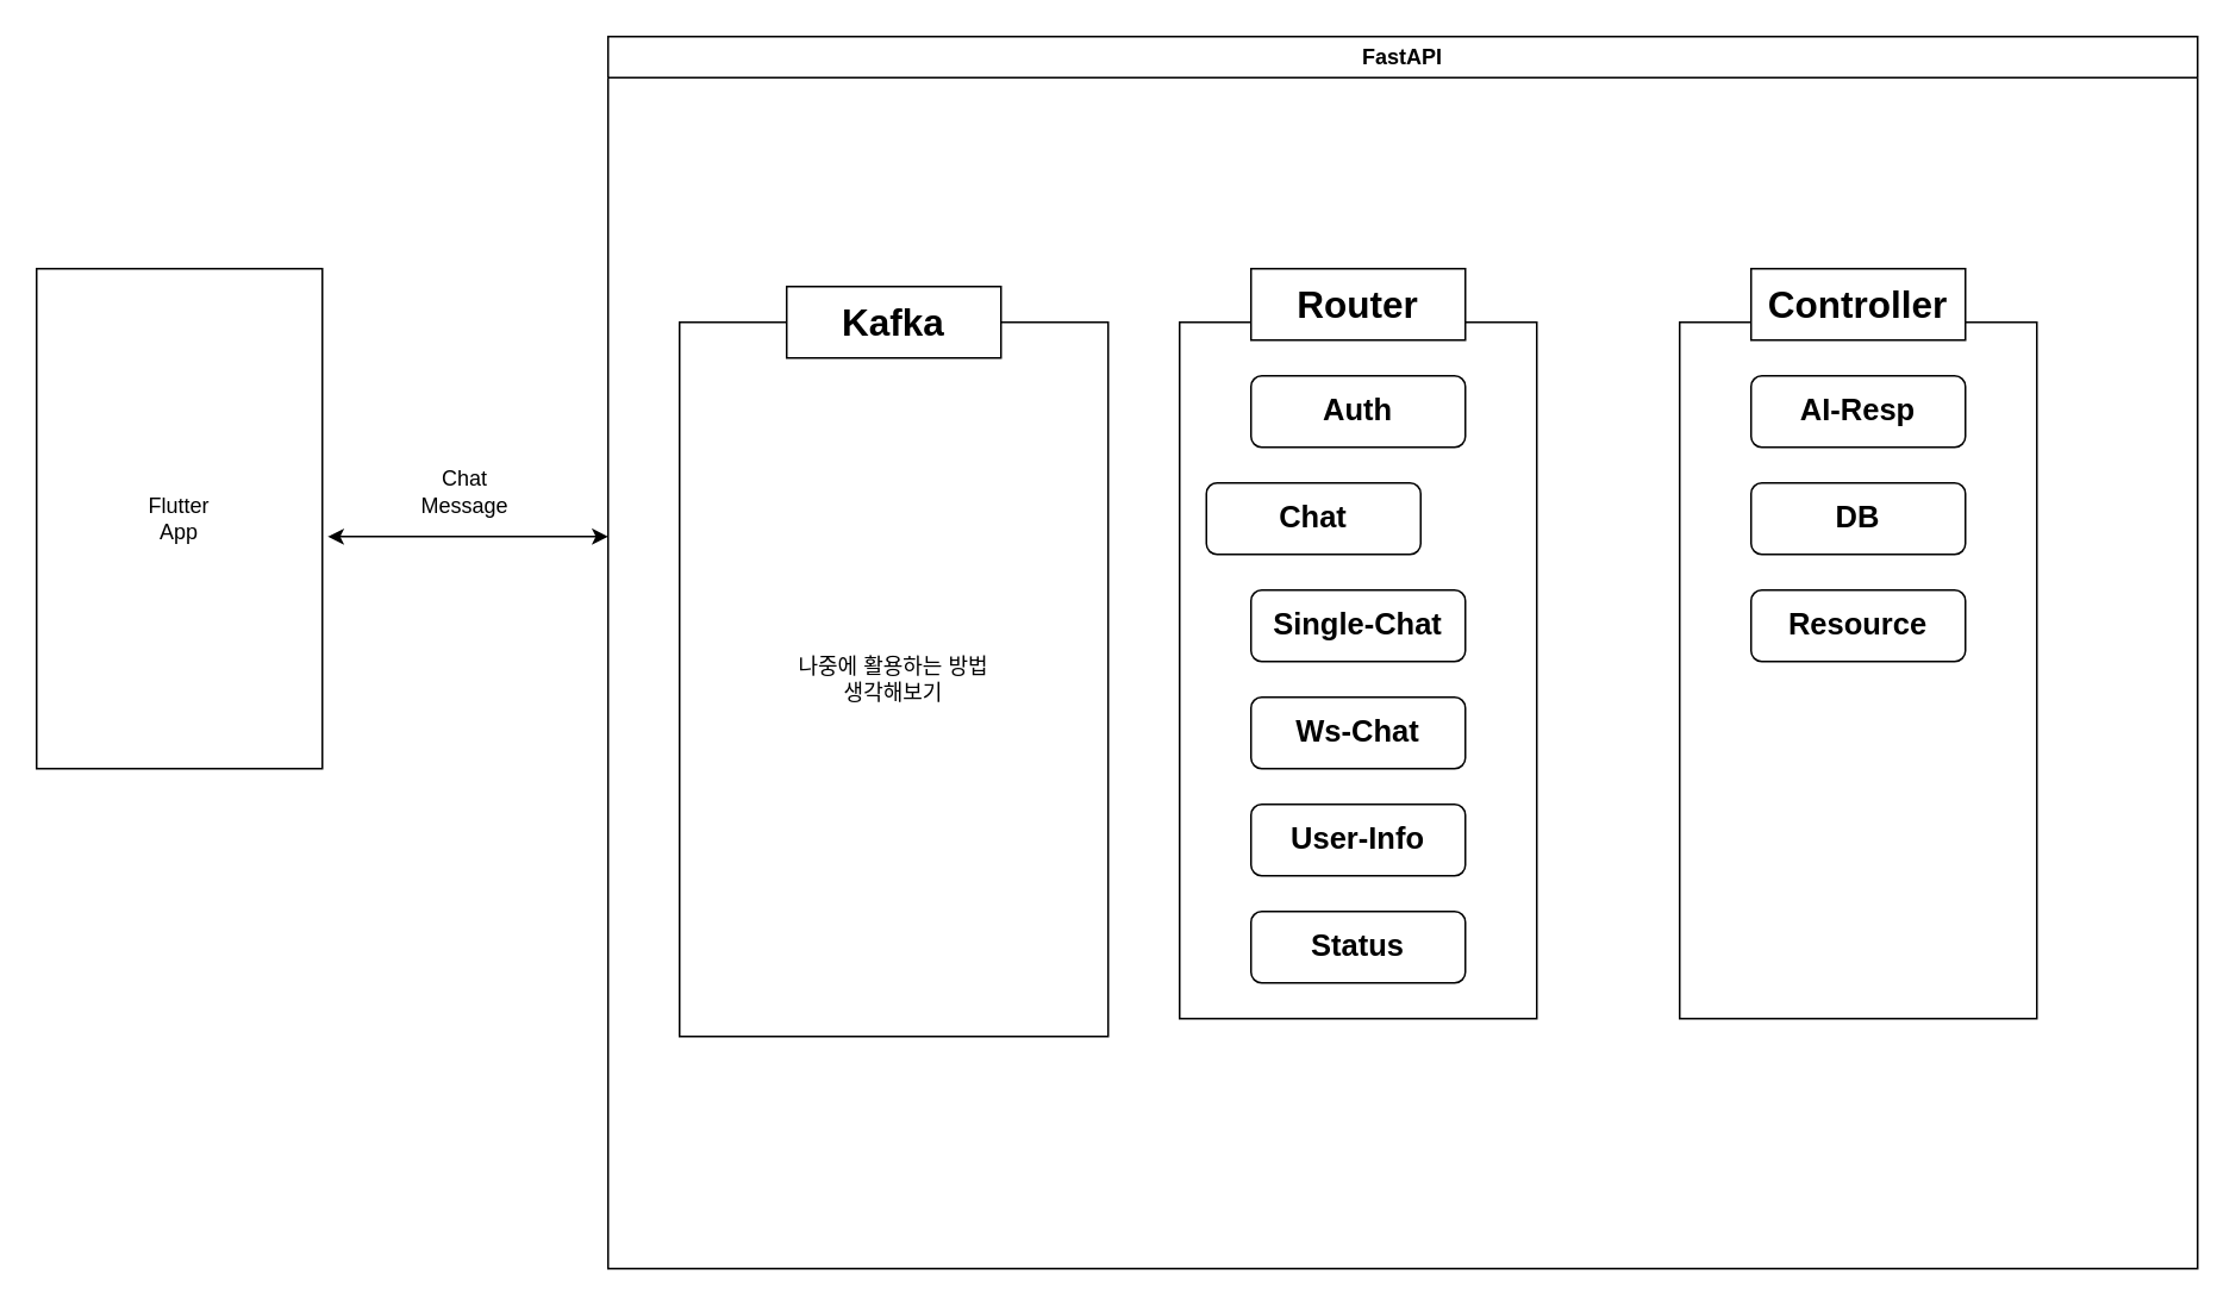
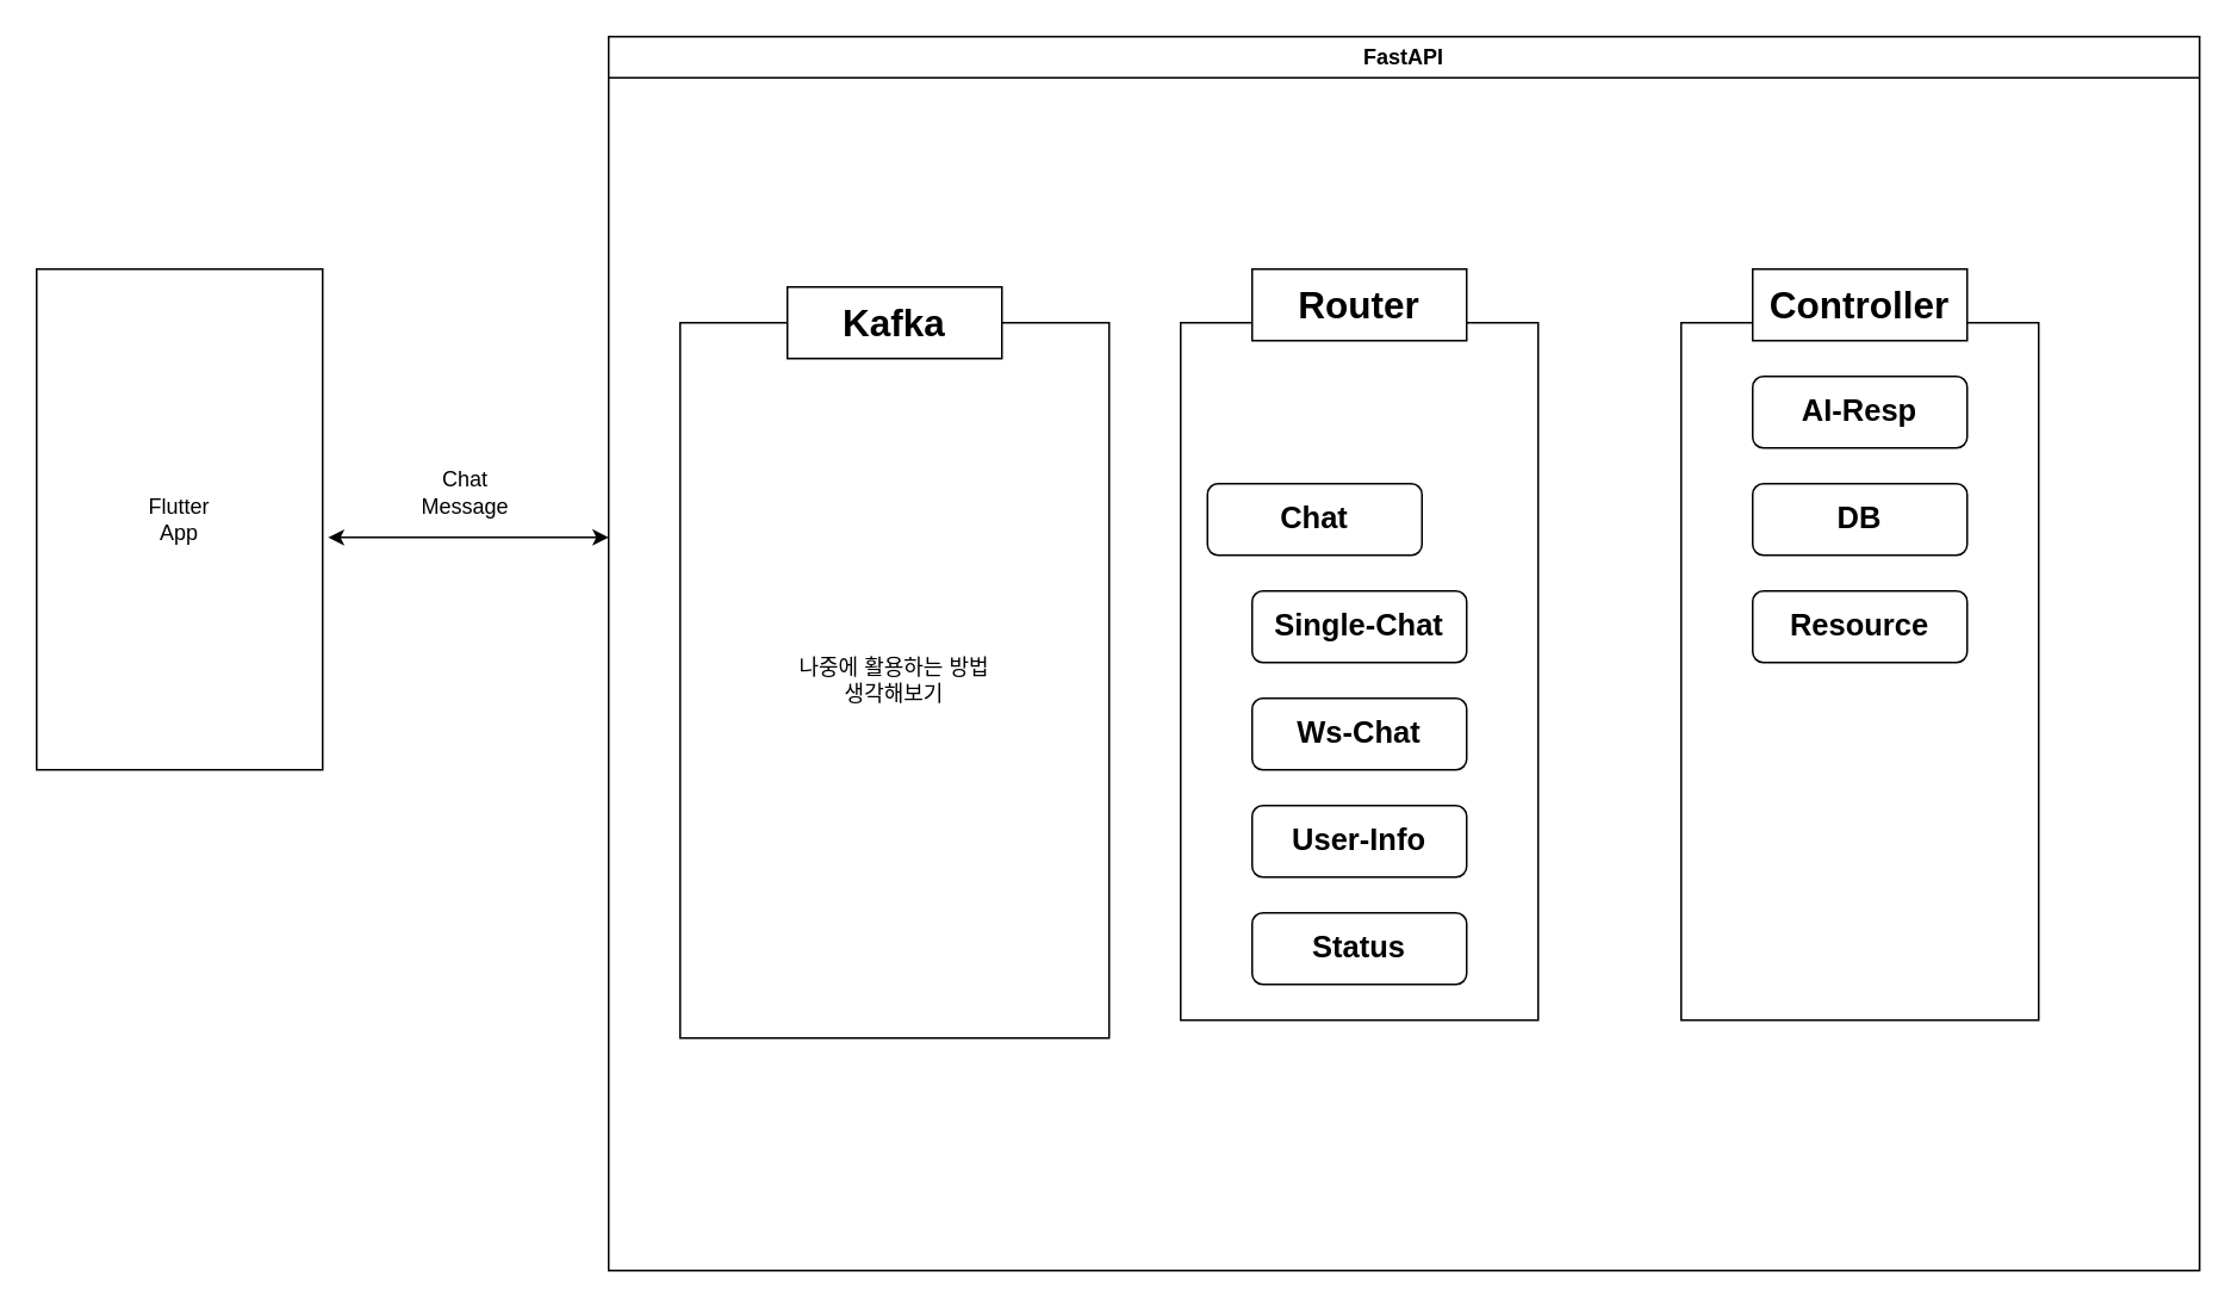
- <mxCell id="5" value="&lt;b&gt;&lt;font style=&quot;font-size: 17px;&quot;&gt;Auth&lt;/font&gt;&lt;/b&gt;" style="rounded=1;whiteSpace=wrap;html=1;" parent="3" vertex="1"><mxGeometry x="360" y="190" width="120" height="40" as="geometry" /></mxCell>
